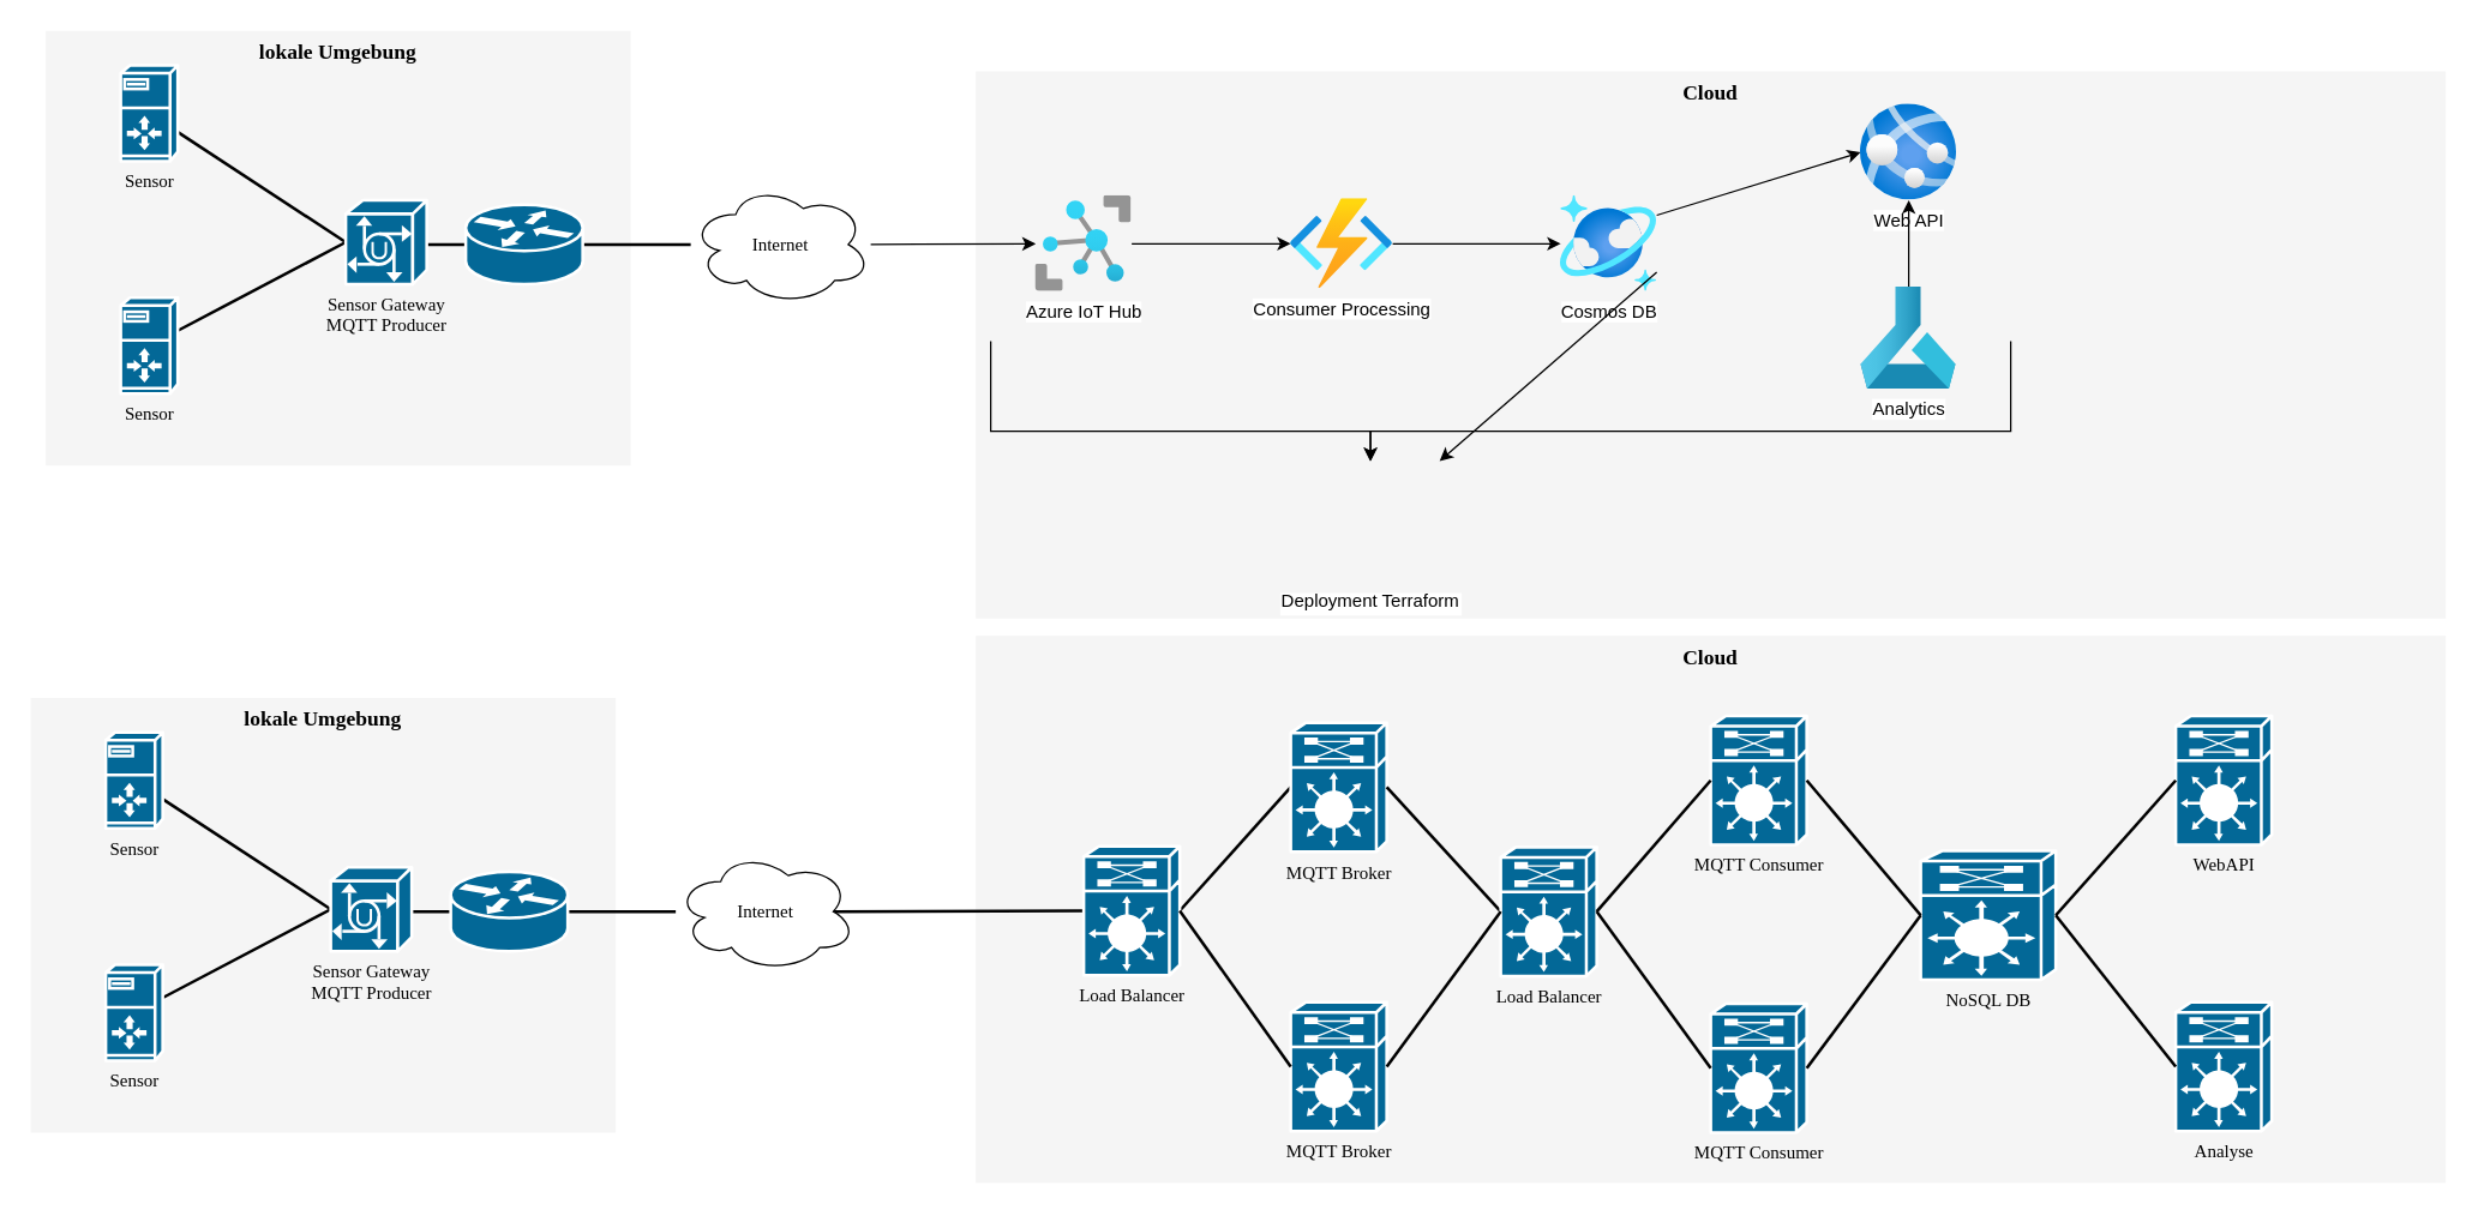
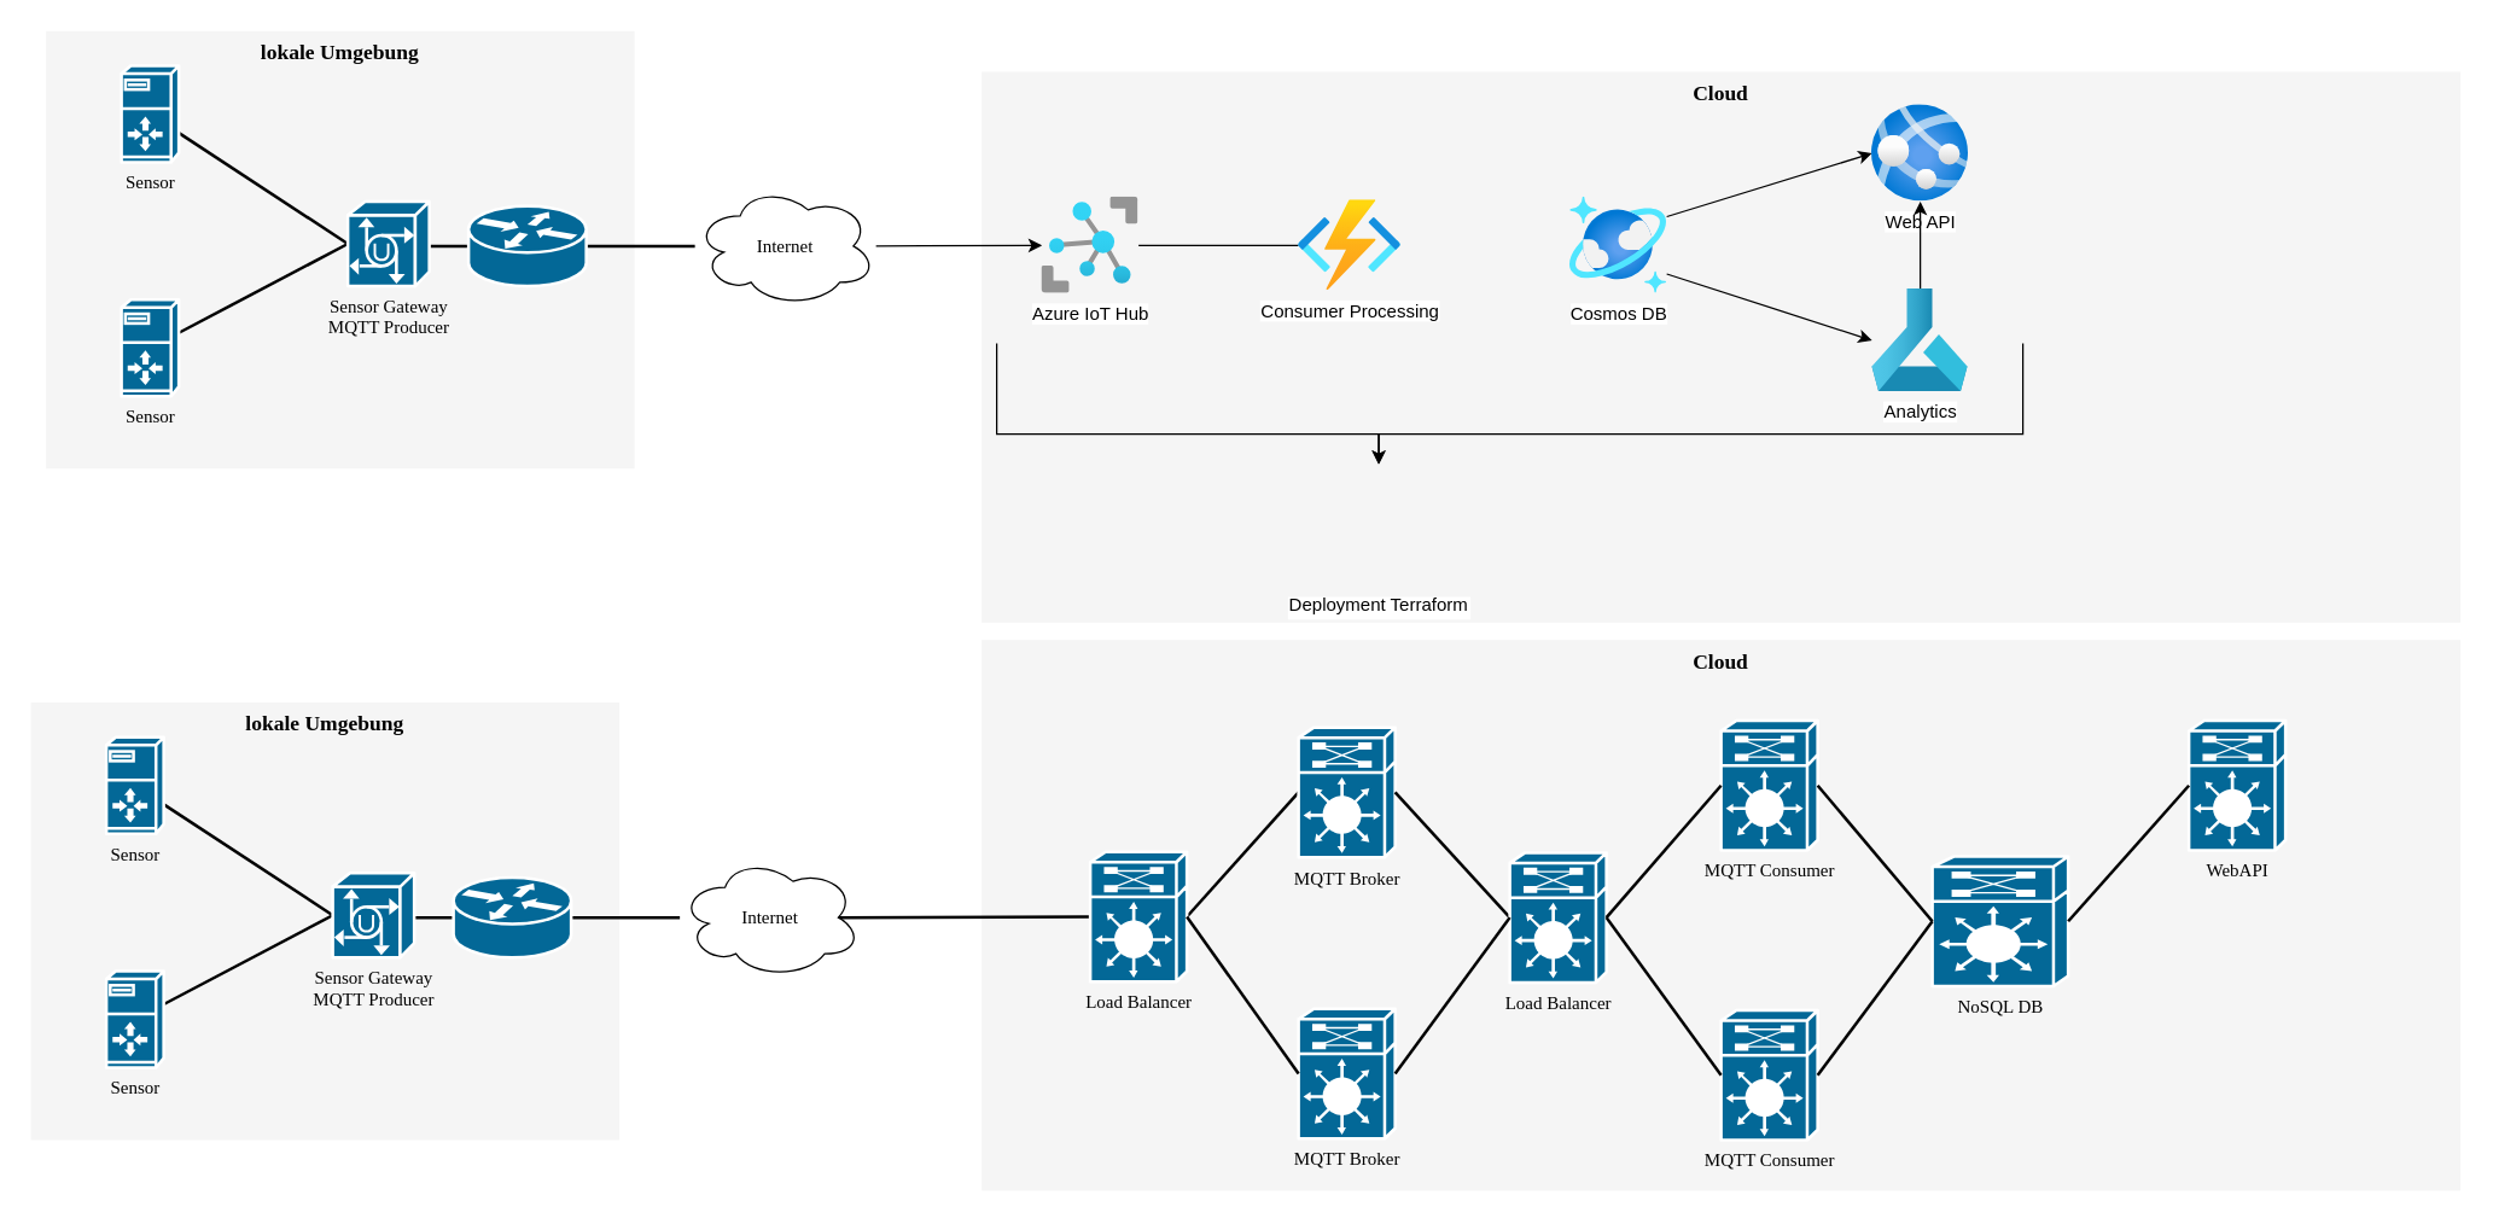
- <mxCell id="45" value="" style="edgeStyle=none;rounded=0;orthogonalLoop=1;jettySize=auto;html=1;" edge="1" parent="1" source="47" target="49"><mxGeometry relative="1" as="geometry" /></mxCell>
+ <mxCell id="45" value="" style="edgeStyle=none;rounded=0;orthogonalLoop=1;jettySize=auto;html=1;endArrow=none;" edge="1" parent="1" source="47" target="49"><mxGeometry relative="1" as="geometry" /></mxCell>
- <mxCell id="48" value="" style="edgeStyle=none;rounded=0;orthogonalLoop=1;jettySize=auto;html=1;" edge="1" parent="1" source="49" target="51"><mxGeometry relative="1" as="geometry" /></mxCell>
- <mxCell id="55" value="" style="edgeStyle=none;rounded=0;orthogonalLoop=1;jettySize=auto;html=1;exitX=1;exitY=0.797;exitDx=0;exitDy=0;exitPerimeter=0;" edge="1" parent="1" source="51" target="56"><mxGeometry relative="1" as="geometry"><mxPoint x="1100" y="157" as="sourcePoint" /><mxPoint x="1250" y="111" as="targetPoint" /></mxGeometry></mxCell>
+ <mxCell id="55" value="" style="edgeStyle=none;rounded=0;orthogonalLoop=1;jettySize=auto;html=1;entryX=0;entryY=0.5;entryDx=0;entryDy=0;entryPerimeter=0;exitX=1;exitY=0.797;exitDx=0;exitDy=0;exitPerimeter=0;" edge="1" parent="1" source="51" target="54"><mxGeometry relative="1" as="geometry"><mxPoint x="1100" y="157" as="sourcePoint" /><mxPoint x="1250" y="111" as="targetPoint" /></mxGeometry></mxCell>
- <mxCell id="32" style="edgeStyle=none;html=1;labelBackgroundColor=none;startFill=0;endArrow=none;endFill=0;strokeWidth=2;fontFamily=Verdana;fontSize=12;entryX=0;entryY=0.5;entryDx=0;entryDy=0;entryPerimeter=0;exitX=1;exitY=0.5;exitDx=0;exitDy=0;exitPerimeter=0;" parent="1" source="23" target="29" edge="1"><mxGeometry relative="1" as="geometry"><mxPoint x="1460" y="530" as="sourcePoint" /><mxPoint x="1354" y="620" as="targetPoint" /></mxGeometry></mxCell>
- <mxCell id="29" value="Analyse" style="shape=mxgraph.cisco.misc.route_switch_processor;html=1;dashed=0;fillColor=#036897;strokeColor=#ffffff;strokeWidth=2;verticalLabelPosition=bottom;verticalAlign=top;rounded=0;shadow=0;comic=0;fontFamily=Verdana;fontSize=12;" parent="1" vertex="1"><mxGeometry x="1450" y="668" width="64" height="86" as="geometry" /></mxCell>
